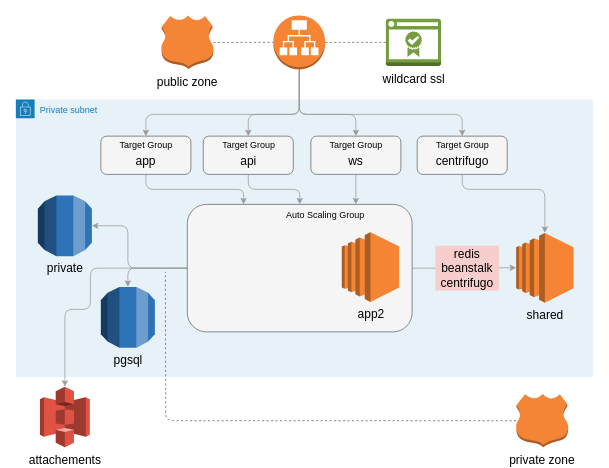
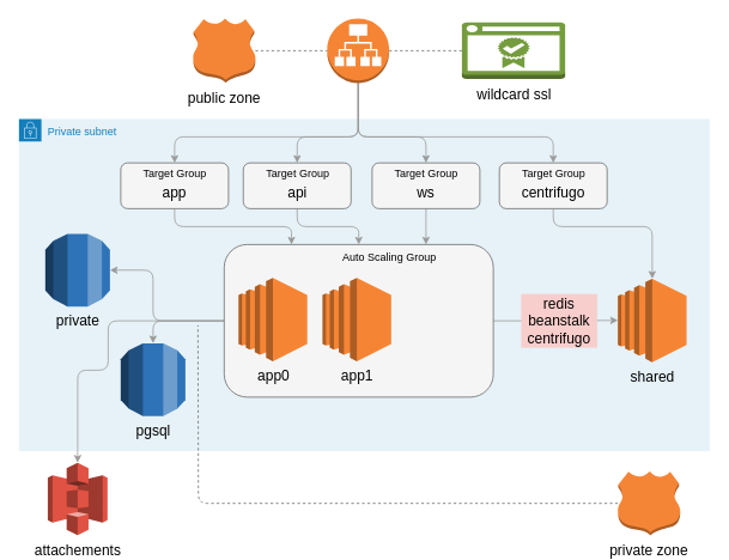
- <mxCell id="30" value="wildcard ssl" style="outlineConnect=0;dashed=0;verticalLabelPosition=bottom;verticalAlign=top;align=center;html=1;shape=mxgraph.aws3.certificate_manager_2;fillColor=#759C3E;gradientColor=none;rounded=1;shadow=0;glass=0;labelBackgroundColor=none;sketch=0;fontSize=16;" vertex="1" parent="1"><mxGeometry x="514" y="24.5" width="73.5" height="63" as="geometry" /></mxCell>
+ <mxCell id="30" value="wildcard ssl" style="outlineConnect=0;dashed=0;verticalLabelPosition=bottom;verticalAlign=top;align=center;html=1;shape=mxgraph.aws3.certificate_manager_2;fillColor=#759C3E;gradientColor=none;rounded=1;shadow=0;glass=0;labelBackgroundColor=none;sketch=0;fontSize=16;" vertex="1" parent="1"><mxGeometry x="514" y="24.5" width="115" height="63" as="geometry" /></mxCell>
+ <mxCell id="14" value="app0" style="outlineConnect=0;dashed=0;verticalLabelPosition=bottom;verticalAlign=top;align=center;html=1;shape=mxgraph.aws3.ec2;fillColor=#F58534;gradientColor=none;fontSize=16;" vertex="1" parent="1"><mxGeometry x="265.25" y="309" width="76.5" height="93" as="geometry" /></mxCell>
+ <mxCell id="24" value="app1" style="outlineConnect=0;dashed=0;verticalLabelPosition=bottom;verticalAlign=top;align=center;html=1;shape=mxgraph.aws3.ec2;fillColor=#F58534;gradientColor=none;fontSize=16;" vertex="1" parent="1"><mxGeometry x="358.75" y="309" width="76.5" height="93" as="geometry" /></mxCell>
- <mxCell id="25" value="app2" style="outlineConnect=0;dashed=0;verticalLabelPosition=bottom;verticalAlign=top;align=center;html=1;shape=mxgraph.aws3.ec2;fillColor=#F58534;gradientColor=none;fontSize=16;" vertex="1" parent="1"><mxGeometry x="455.25" y="309" width="76.5" height="93" as="geometry" /></mxCell>
